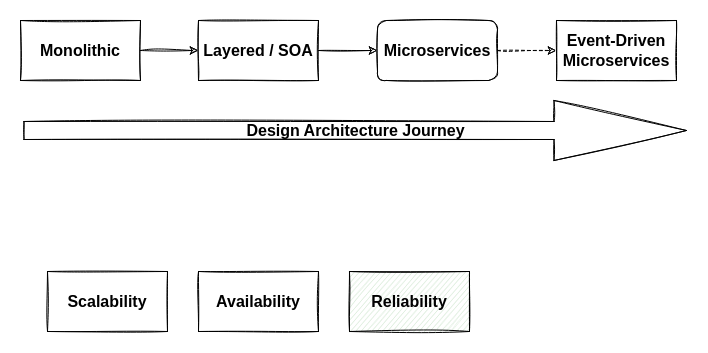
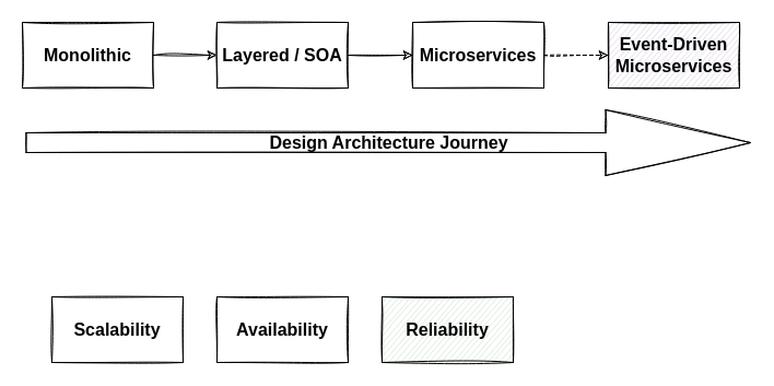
- <mxCell id="7" value="Microservices" style="whiteSpace=wrap;html=1;sketch=1;fontStyle=1;fontSize=16;rounded=1;" vertex="1" parent="1"><mxGeometry x="377" y="20" width="120" height="60" as="geometry" /></mxCell>
+ <mxCell id="7" value="Microservices" style="rounded=0;whiteSpace=wrap;html=1;sketch=1;fontStyle=1;fontSize=16;" vertex="1" parent="1"><mxGeometry x="377" y="20" width="120" height="60" as="geometry" /></mxCell>
- <mxCell id="8" value="Event-Driven&lt;br&gt;Microservices" style="rounded=0;whiteSpace=wrap;html=1;sketch=1;fontStyle=1;fontSize=16;" vertex="1" parent="1"><mxGeometry x="556" y="20" width="120" height="60" as="geometry" /></mxCell>
+ <mxCell id="8" value="Event-Driven&lt;br&gt;Microservices" style="rounded=0;whiteSpace=wrap;html=1;sketch=1;fontStyle=1;fontSize=16;fillColor=#e1d5e7;" vertex="1" parent="1"><mxGeometry x="556" y="20" width="120" height="60" as="geometry" /></mxCell>
